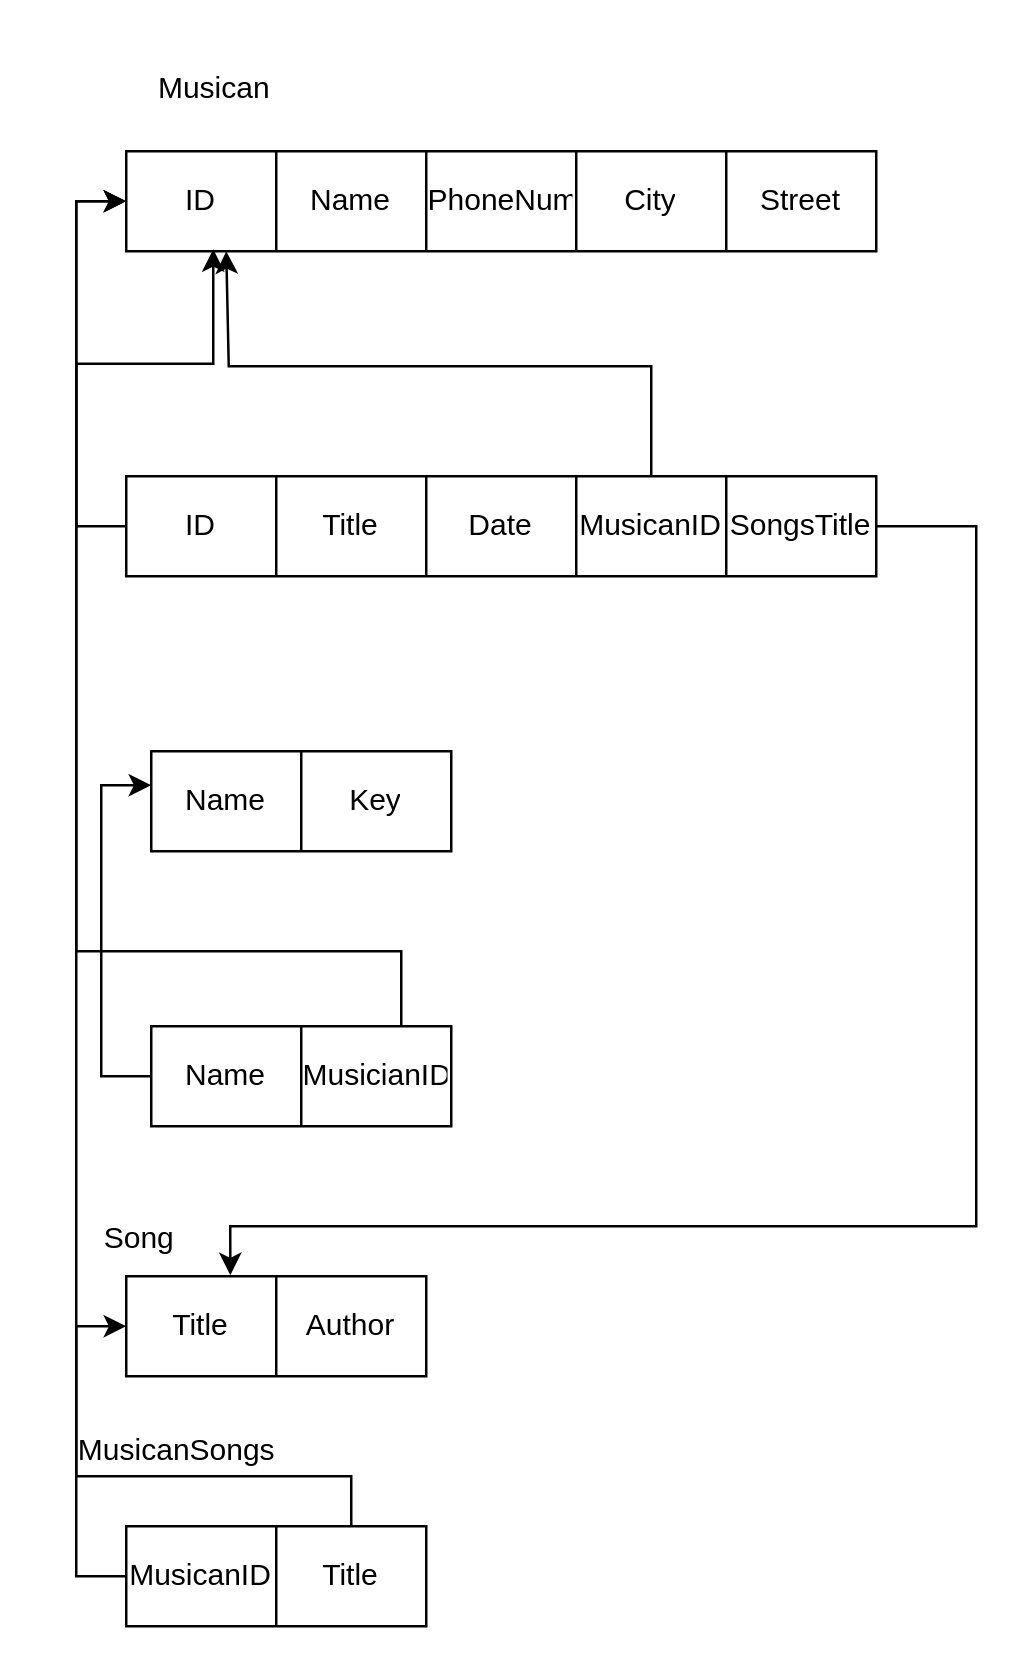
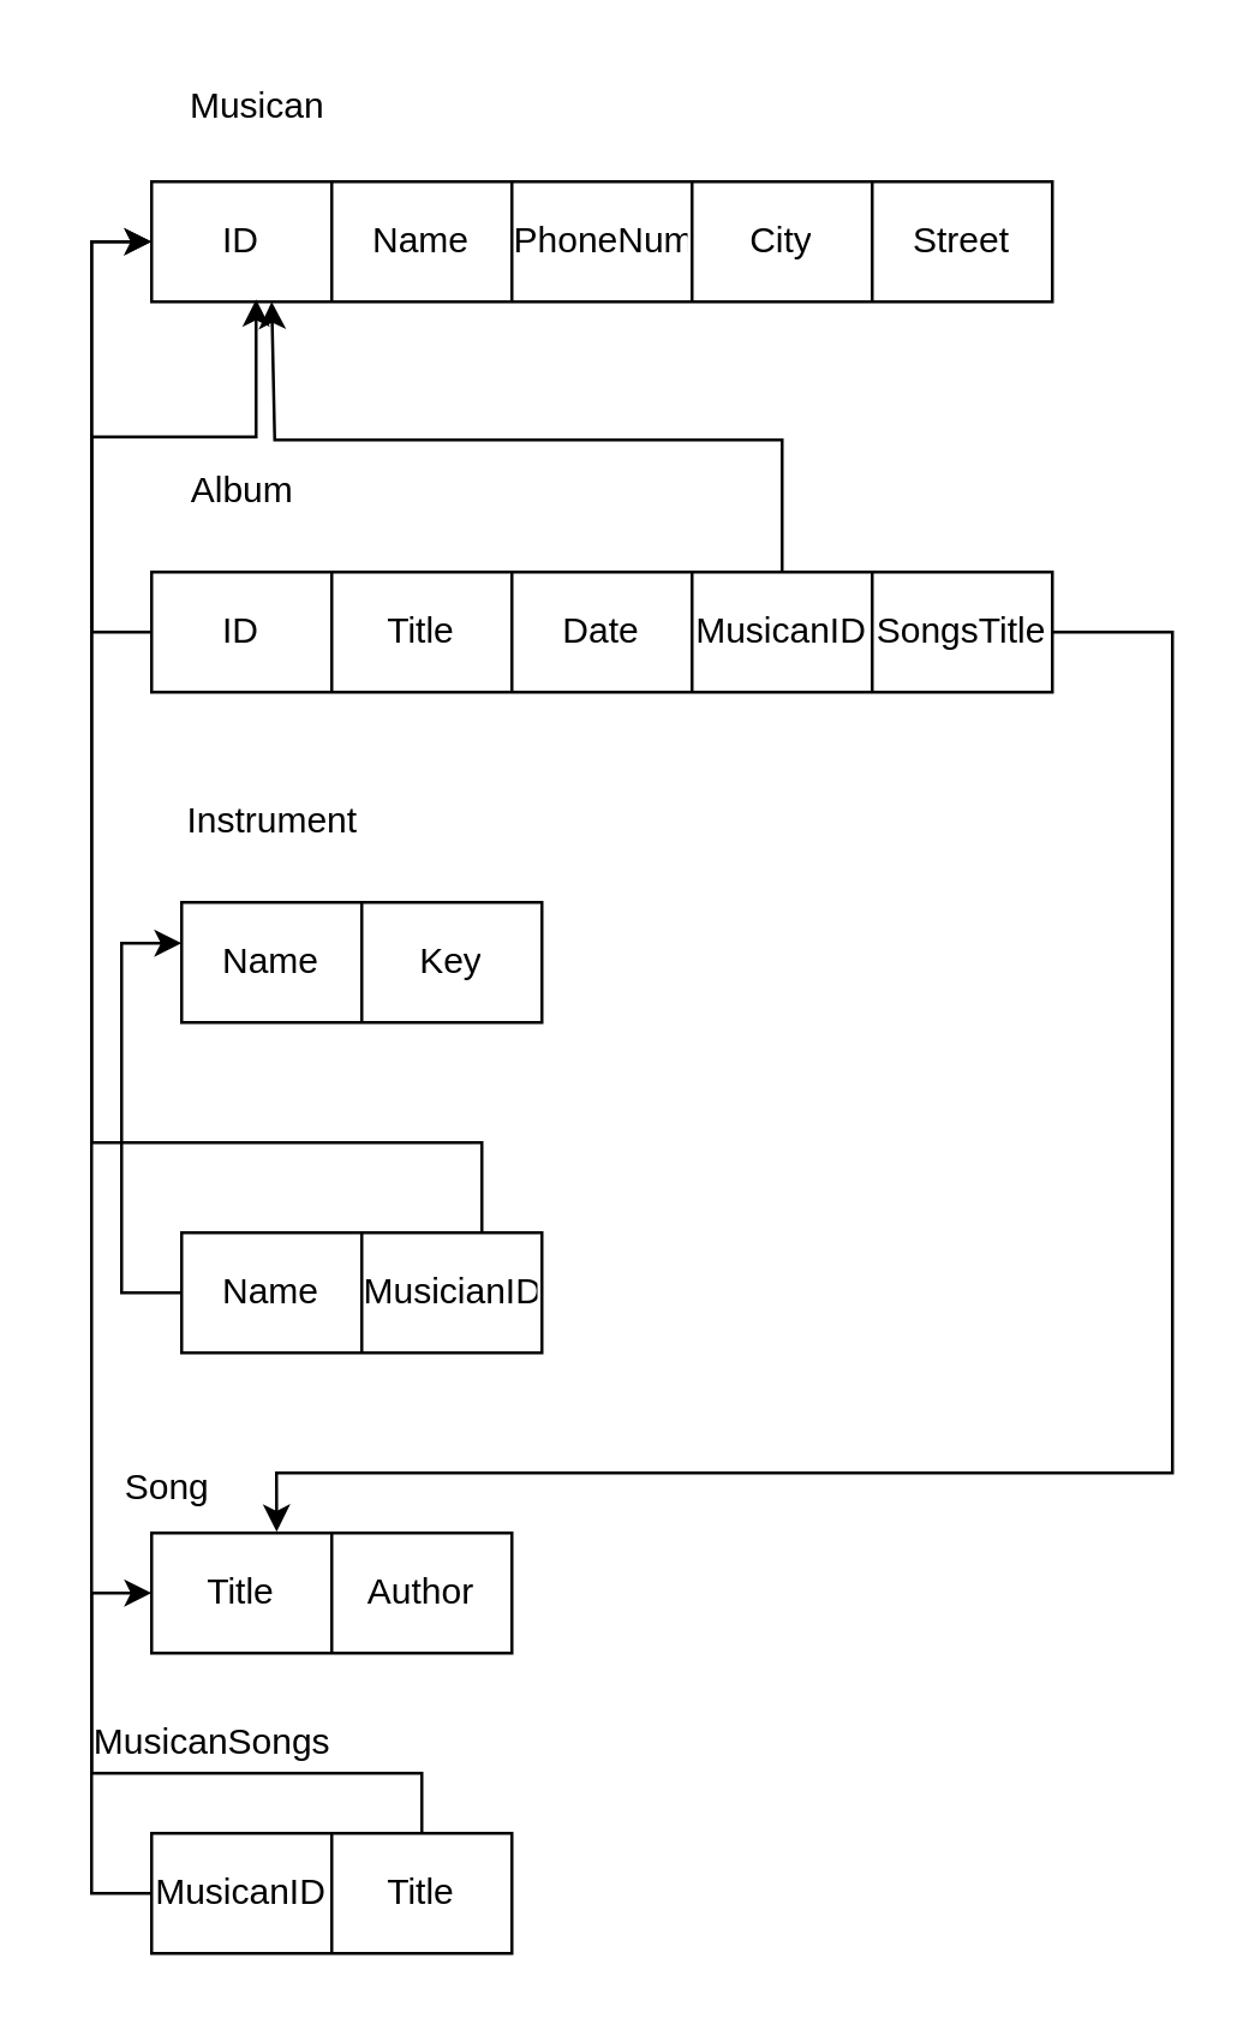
+ <mxCell id="17" value="Album" style="text;html=1;align=center;verticalAlign=middle;resizable=0;points=[];autosize=1;strokeColor=none;fillColor=none;" vertex="1" parent="1"><mxGeometry y="148" width="60" height="30" as="geometry" x="50" /></mxCell>
+ <mxCell id="19" value="Instrument" style="text;html=1;align=center;verticalAlign=middle;resizable=0;points=[];autosize=1;strokeColor=none;fillColor=none;" vertex="1" parent="1"><mxGeometry y="258" width="80" height="30" as="geometry" x="50" /></mxCell>
